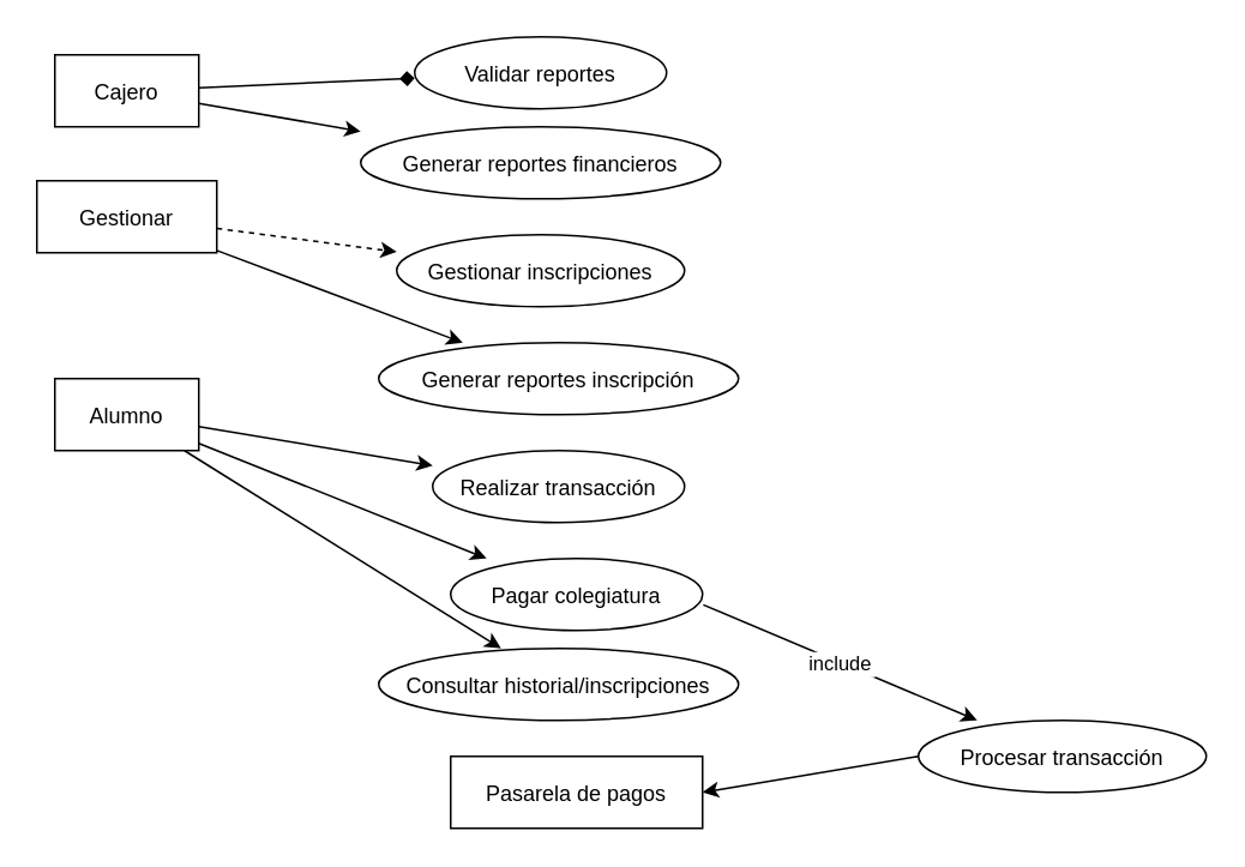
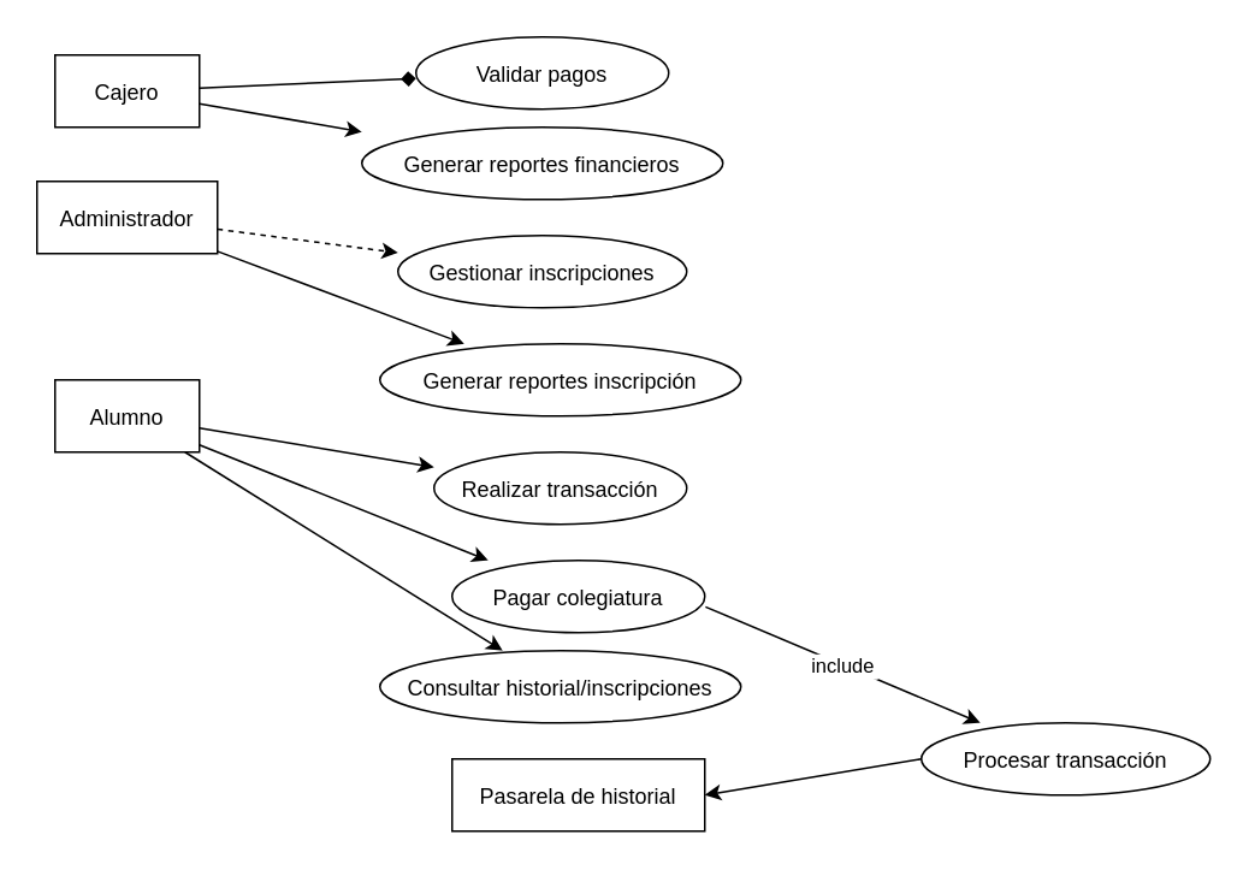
- <mxCell id="10" value="Validar reportes" style="shape=ellipse;" parent="1" vertex="1"><mxGeometry x="230" y="20" width="140" height="40" as="geometry" /></mxCell>
+ <mxCell id="10" value="Validar pagos" style="shape=ellipse;" parent="1" vertex="1"><mxGeometry x="230" y="20" width="140" height="40" as="geometry" /></mxCell>
- <mxCell id="3" value="Gestionar" style="shape=rectangle;" parent="1" vertex="1"><mxGeometry x="20" y="100" width="100" height="40" as="geometry" /></mxCell>
+ <mxCell id="3" value="Administrador" style="shape=rectangle;" parent="1" vertex="1"><mxGeometry x="20" y="100" width="100" height="40" as="geometry" /></mxCell>
- <mxCell id="22" value="Pasarela de pagos" style="shape=rectangle;" parent="1" vertex="1"><mxGeometry x="250" y="420" width="140" height="40" as="geometry" /></mxCell>
+ <mxCell id="22" value="Pasarela de historial" style="shape=rectangle;" parent="1" vertex="1"><mxGeometry x="250" y="420" width="140" height="40" as="geometry" /></mxCell>
